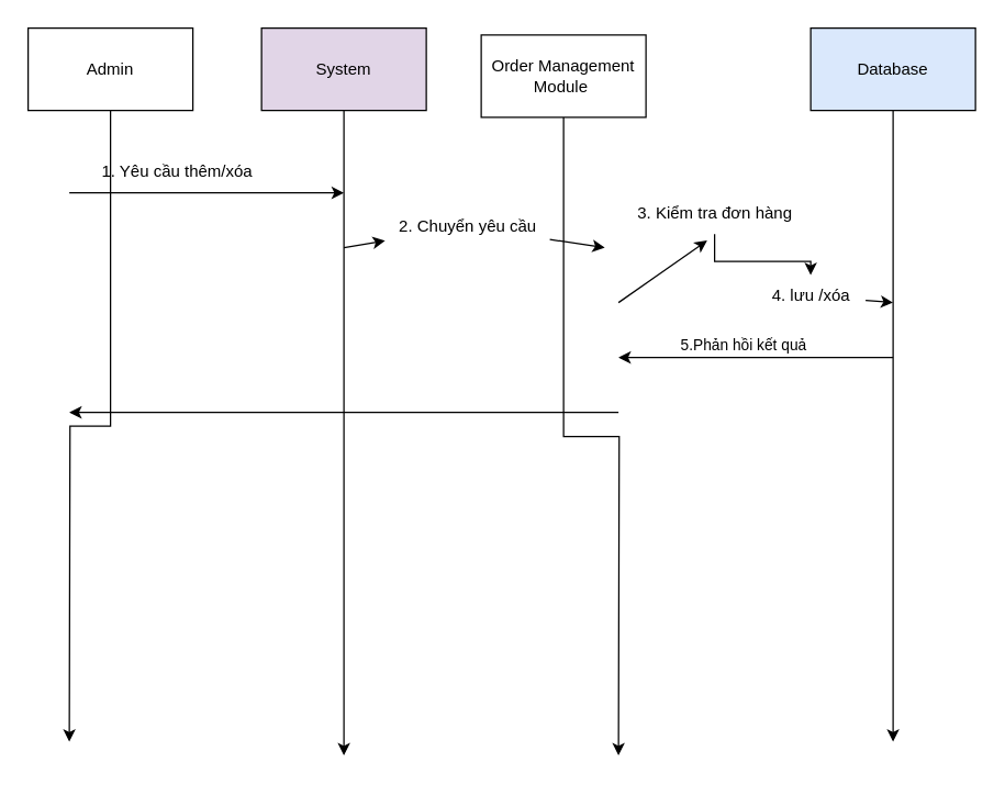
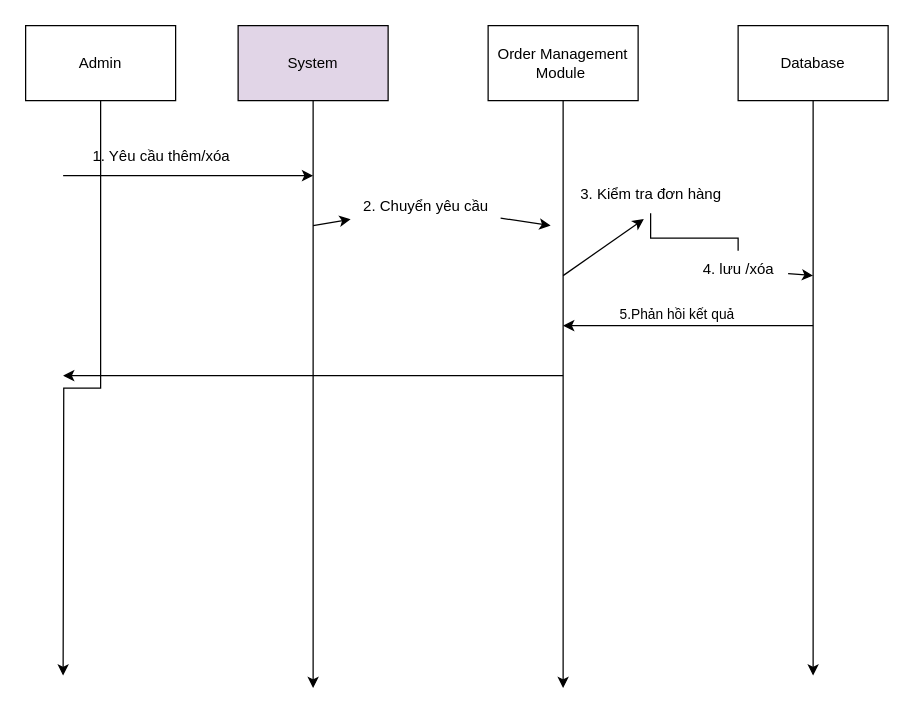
- <mxCell id="9" value="Database" style="rounded=0;whiteSpace=wrap;html=1;fillColor=#dae8fc;" vertex="1" parent="1"><mxGeometry x="590" y="20" width="120" height="60" as="geometry" /></mxCell>
+ <mxCell id="9" value="Database" style="rounded=0;whiteSpace=wrap;html=1;" vertex="1" parent="1"><mxGeometry x="590" y="20" width="120" height="60" as="geometry" /></mxCell>
- <mxCell id="7" value="Order Management Module&amp;nbsp;" style="rounded=0;whiteSpace=wrap;html=1;" vertex="1" parent="1"><mxGeometry x="350" y="25" width="120" height="60" as="geometry" /></mxCell>
+ <mxCell id="7" value="Order Management Module&amp;nbsp;" style="rounded=0;whiteSpace=wrap;html=1;" vertex="1" parent="1"><mxGeometry x="390" y="20" width="120" height="60" as="geometry" /></mxCell>
- <mxCell id="16" value="" style="edgeStyle=orthogonalEdgeStyle;rounded=0;orthogonalLoop=1;jettySize=auto;html=1;" edge="1" parent="1" source="17" target="19"><mxGeometry relative="1" as="geometry" /></mxCell>
+ <mxCell id="16" value="" style="edgeStyle=orthogonalEdgeStyle;rounded=0;orthogonalLoop=1;jettySize=auto;html=1;endArrow=none;" edge="1" parent="1" source="17" target="19"><mxGeometry relative="1" as="geometry" /></mxCell>
